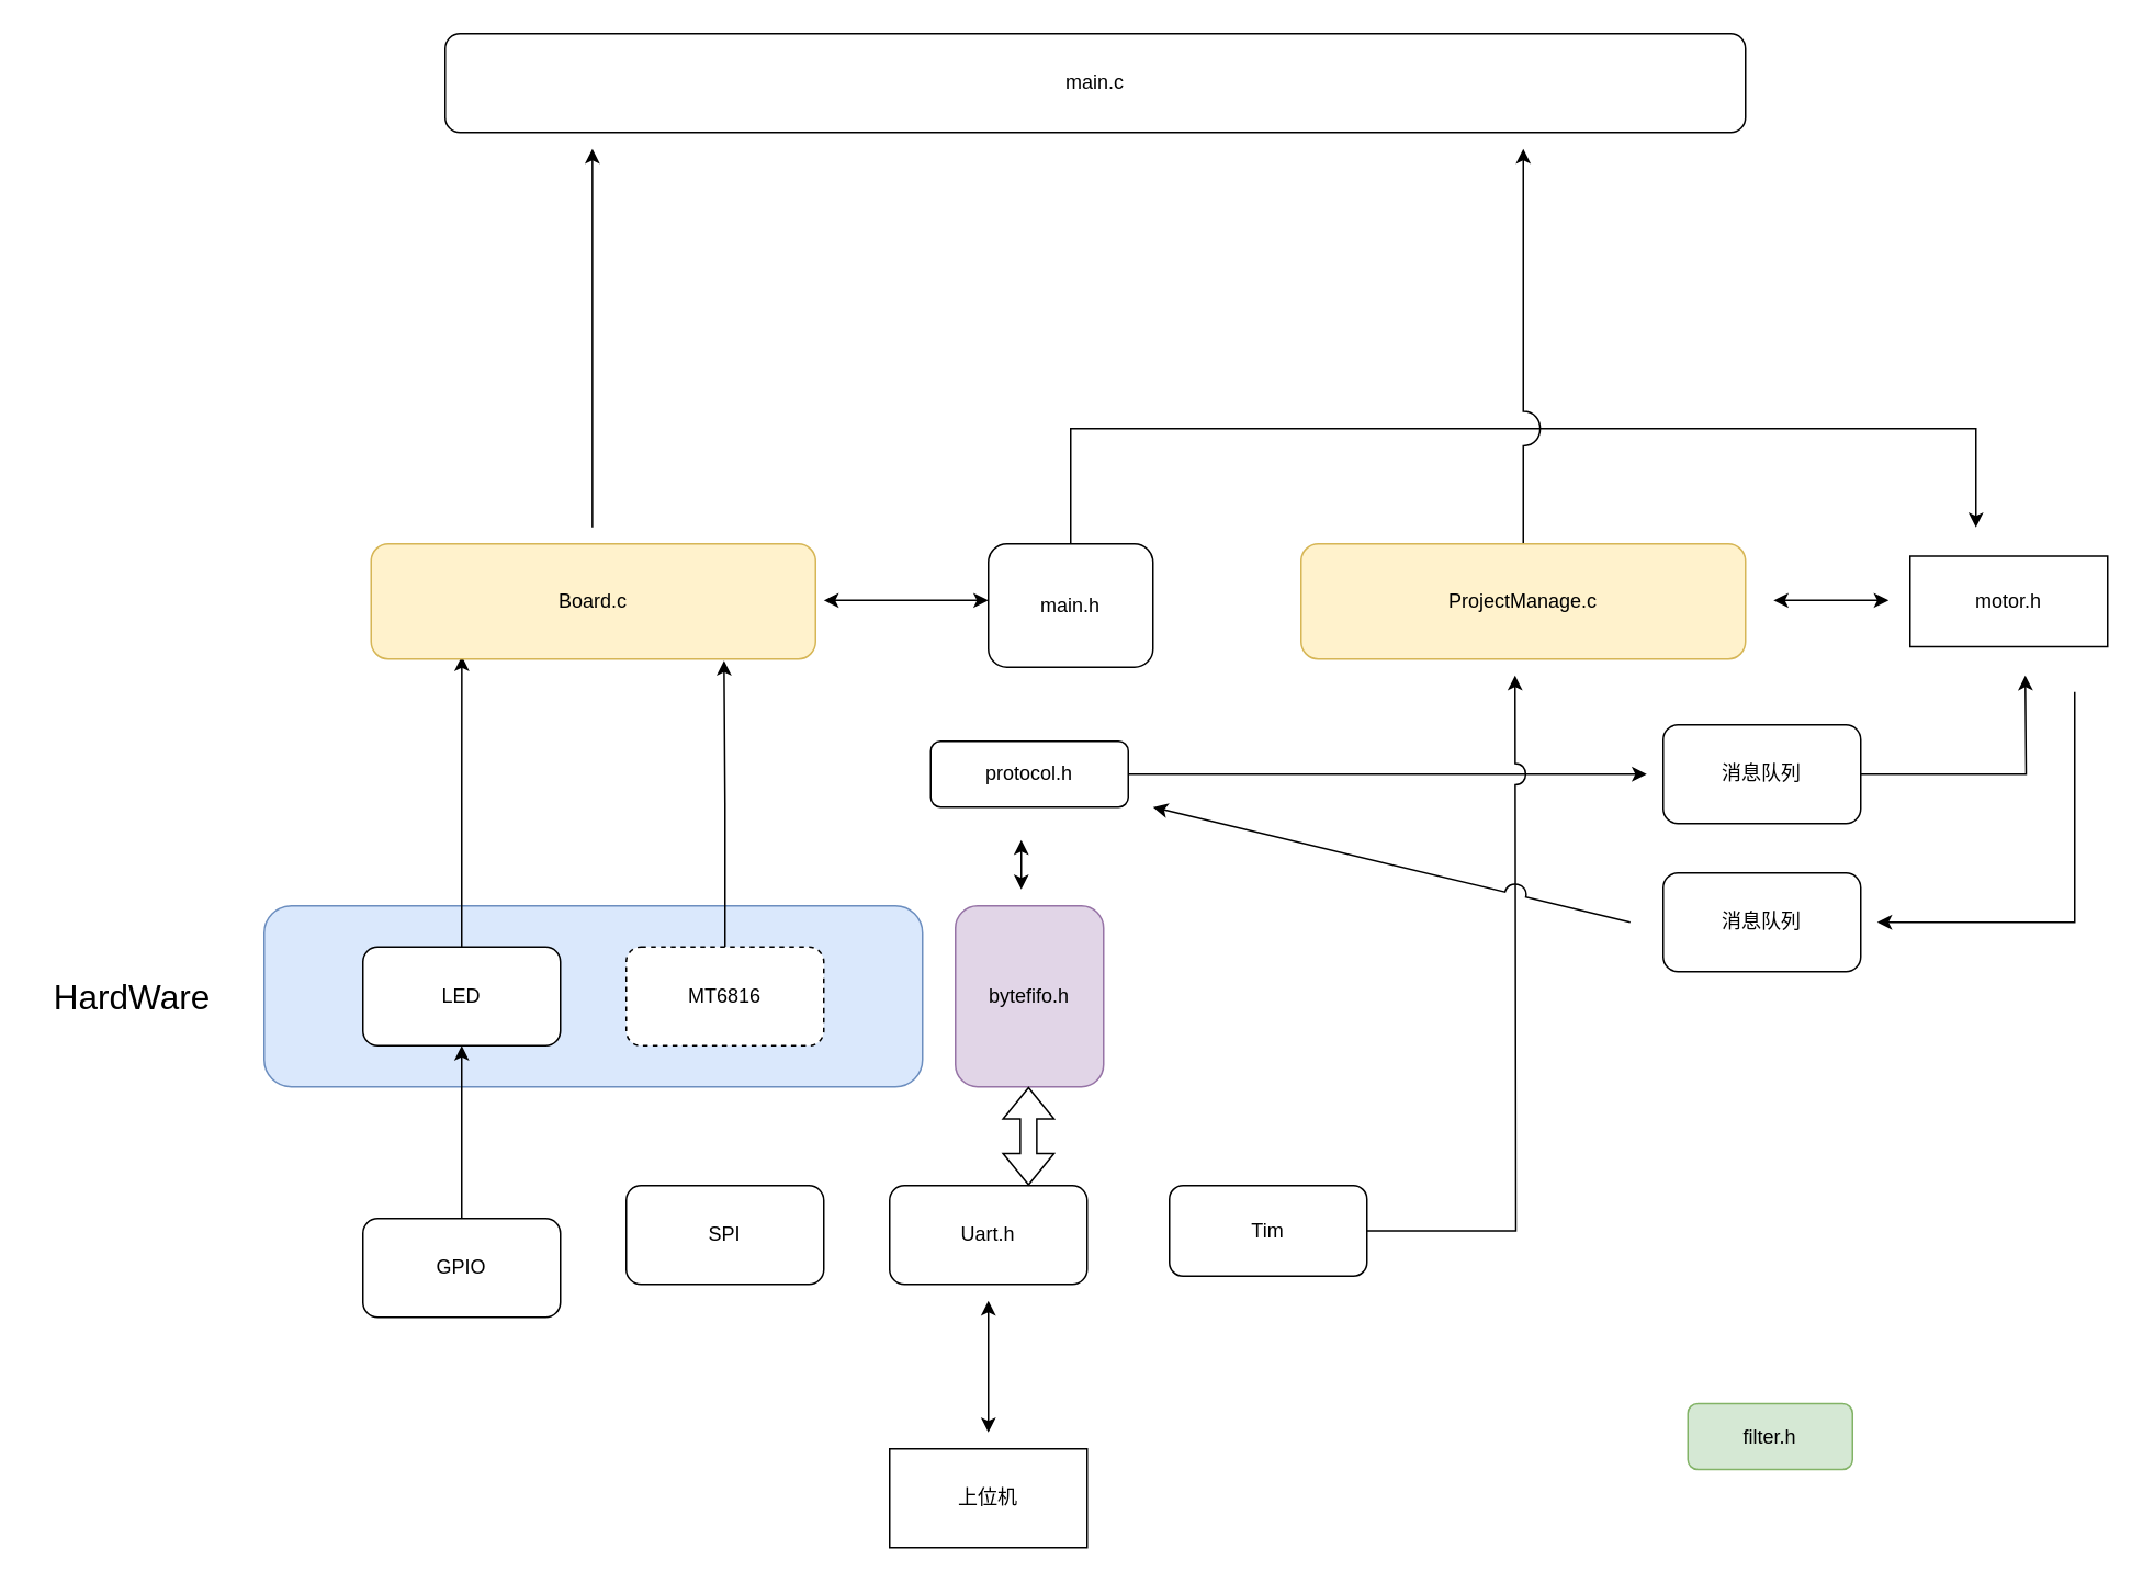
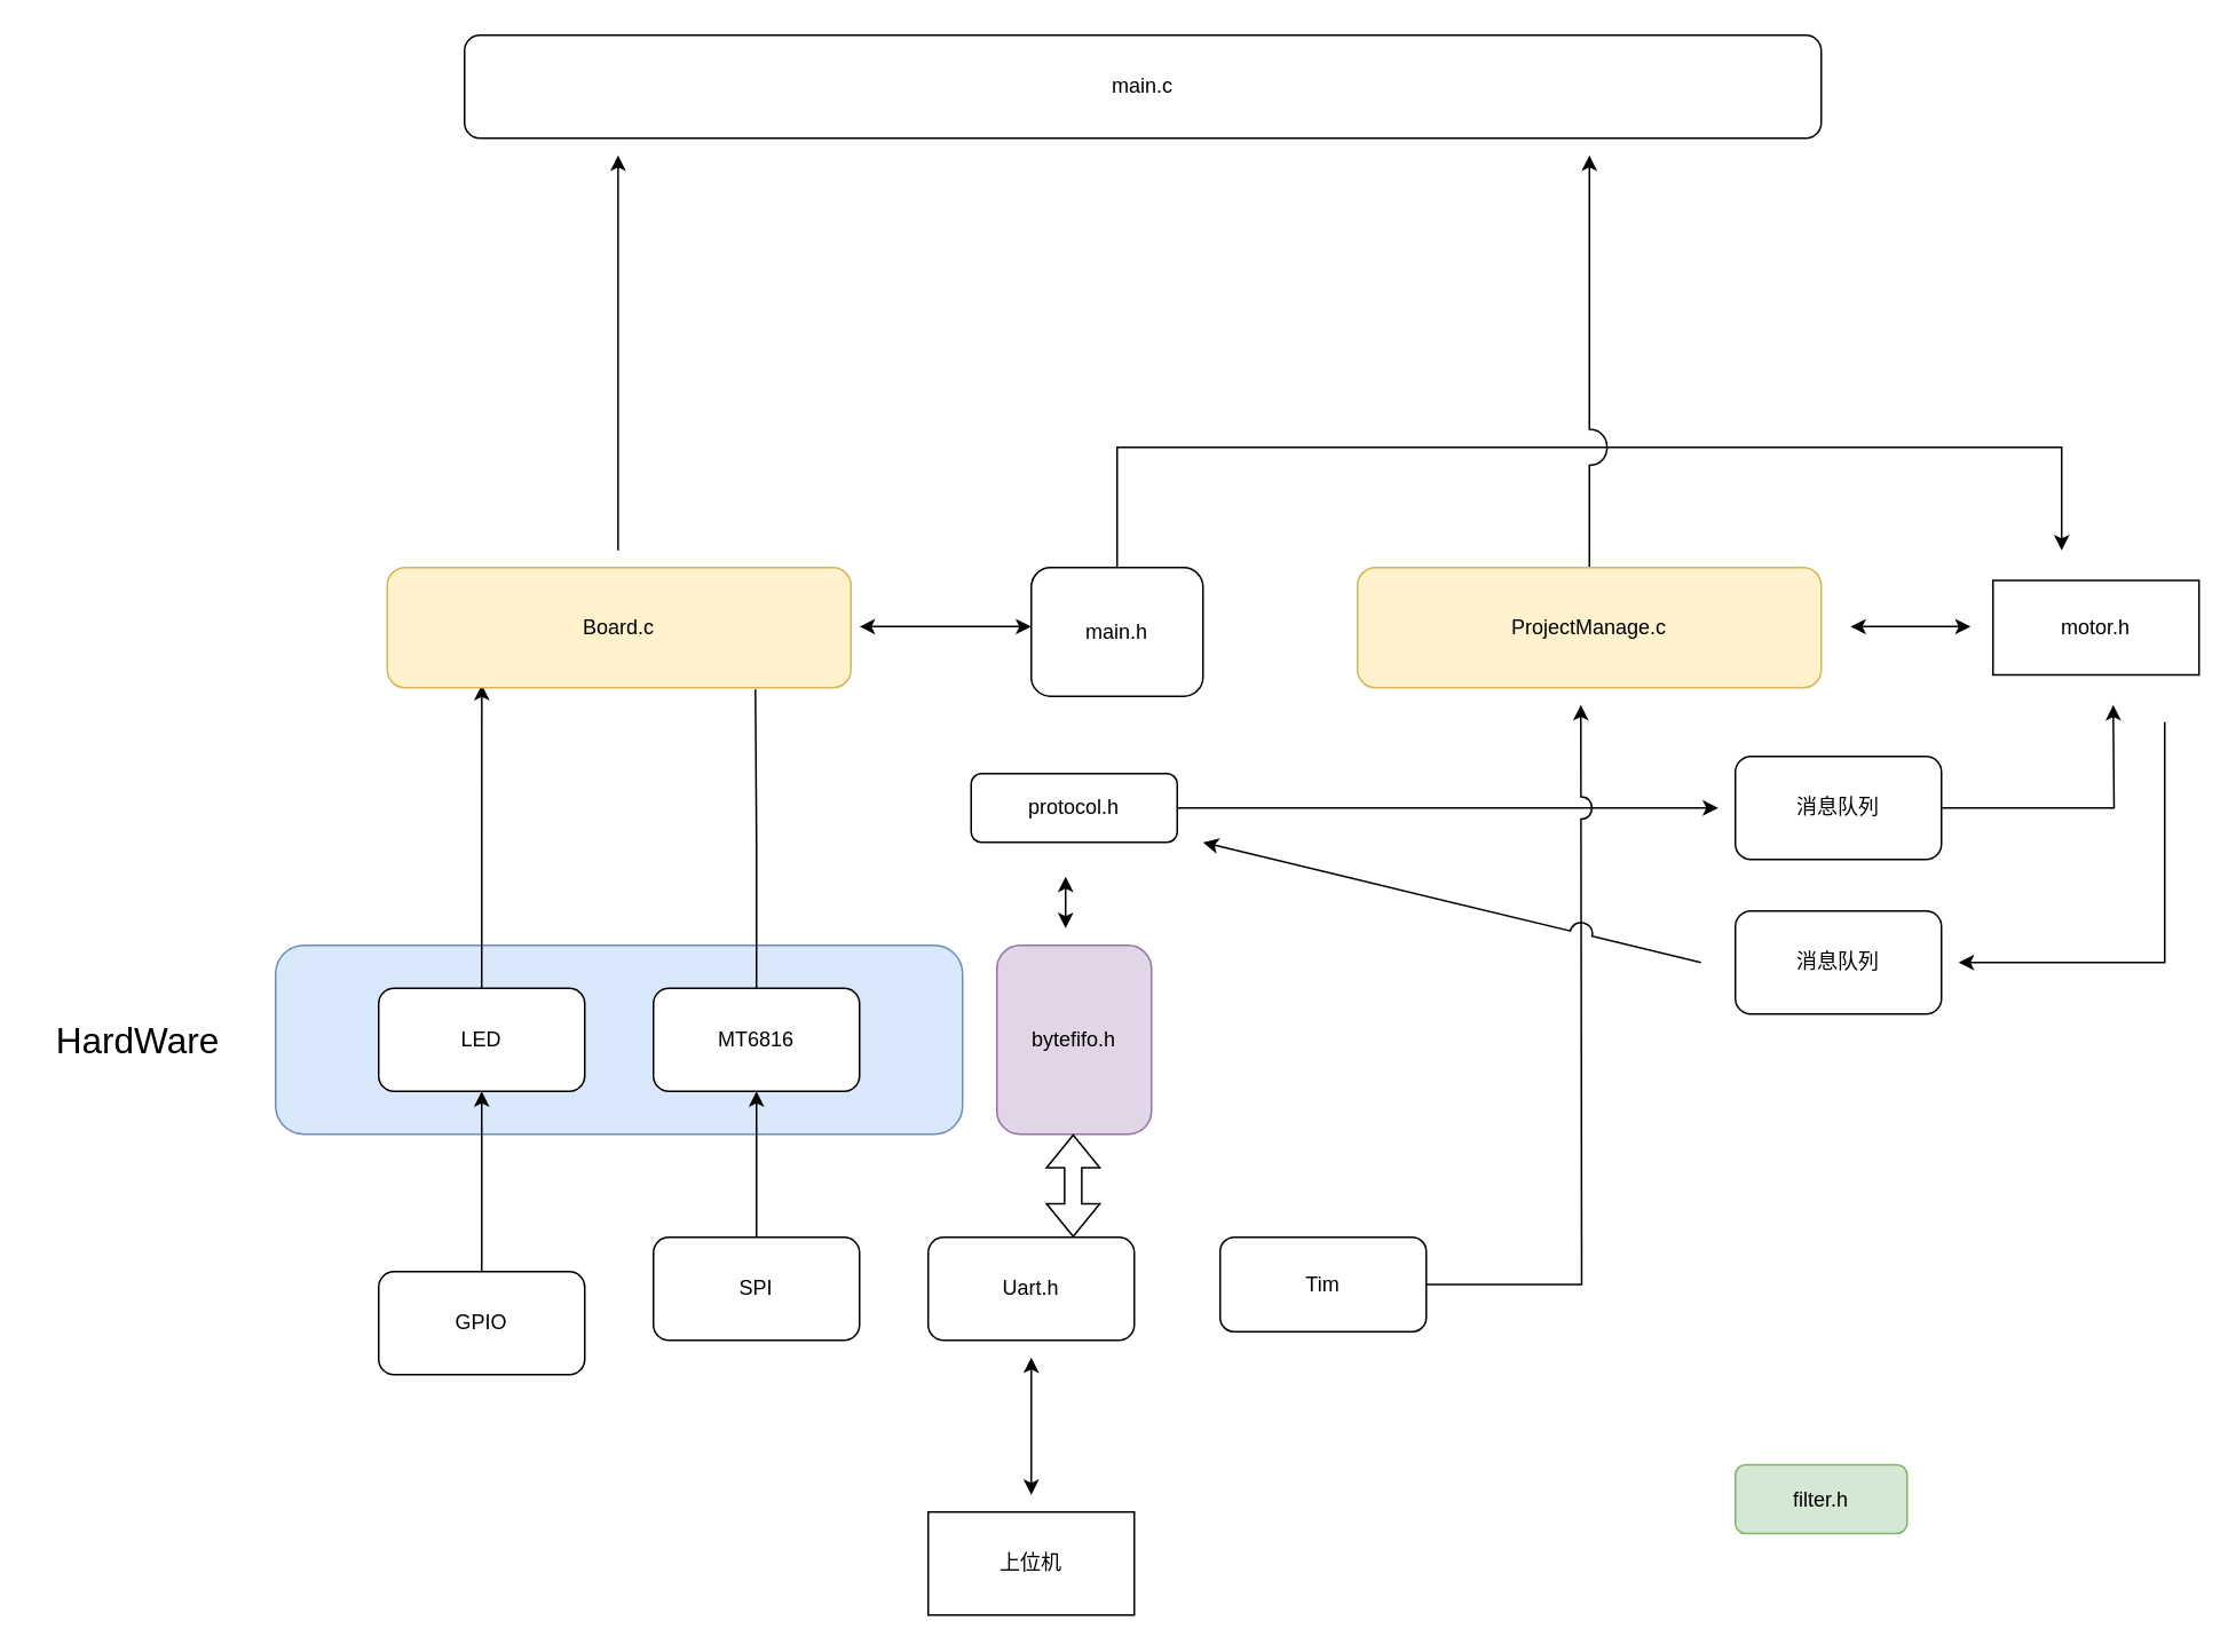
- <mxCell id="9" value="" style="edgeStyle=orthogonalEdgeStyle;rounded=0;orthogonalLoop=1;jettySize=auto;html=1;entryX=0.794;entryY=1.014;entryDx=0;entryDy=0;entryPerimeter=0;" edge="1" parent="1" source="10" target="12"><mxGeometry relative="1" as="geometry"><mxPoint x="440" y="440" as="targetPoint" /></mxGeometry></mxCell>
+ <mxCell id="9" value="" style="edgeStyle=orthogonalEdgeStyle;rounded=0;orthogonalLoop=1;jettySize=auto;html=1;entryX=0.794;entryY=1.014;entryDx=0;entryDy=0;entryPerimeter=0;endArrow=none;" edge="1" parent="1" source="10" target="12"><mxGeometry relative="1" as="geometry"><mxPoint x="440" y="440" as="targetPoint" /></mxGeometry></mxCell>
- <mxCell id="10" value="MT6816" style="rounded=1;whiteSpace=wrap;html=1;dashed=1;" vertex="1" parent="1"><mxGeometry x="380" y="575" width="120" height="60" as="geometry" /></mxCell>
+ <mxCell id="10" value="MT6816" style="rounded=1;whiteSpace=wrap;html=1;" vertex="1" parent="1"><mxGeometry x="380" y="575" width="120" height="60" as="geometry" /></mxCell>
+ <mxCell id="19" style="edgeStyle=orthogonalEdgeStyle;rounded=0;orthogonalLoop=1;jettySize=auto;html=1;" edge="1" parent="1" source="5" target="10"><mxGeometry relative="1" as="geometry" /></mxCell>
- <mxCell id="15" value="filter.h" style="rounded=1;whiteSpace=wrap;html=1;fillColor=#d5e8d4;strokeColor=#82b366;" vertex="1" parent="1"><mxGeometry x="1025" y="852.5" width="100" height="40" as="geometry" /></mxCell>
+ <mxCell id="15" value="filter.h" style="rounded=1;whiteSpace=wrap;html=1;fillColor=#d5e8d4;strokeColor=#82b366;" vertex="1" parent="1"><mxGeometry x="1010" y="852.5" width="100" height="40" as="geometry" /></mxCell>
